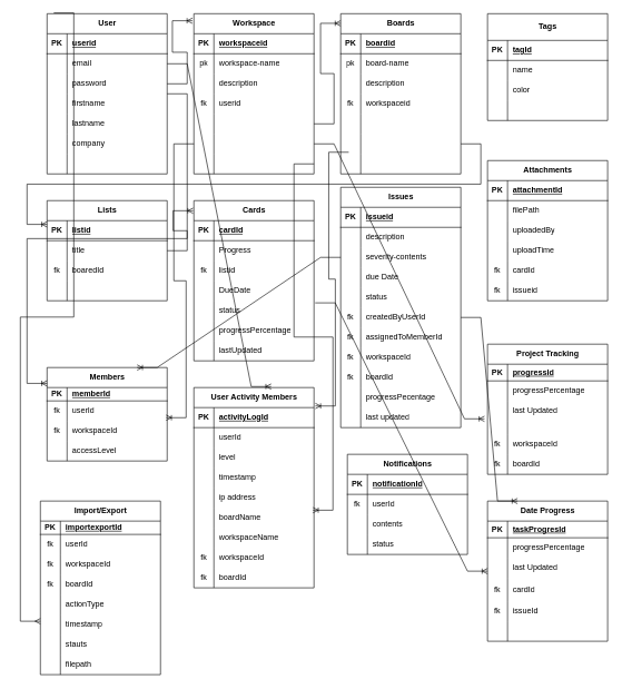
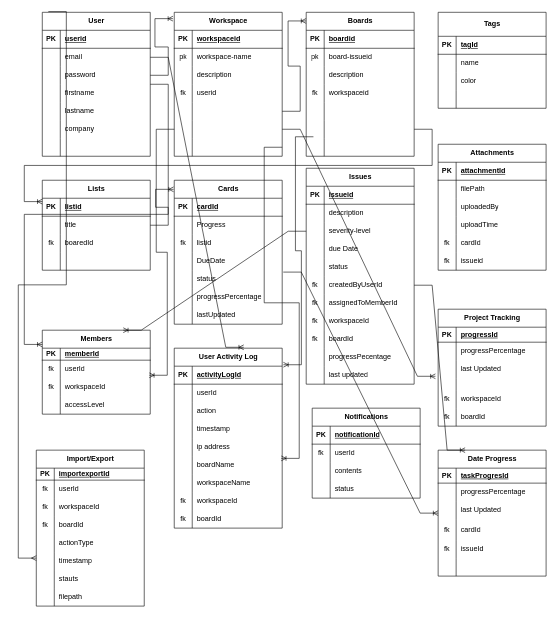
- <mxCell id="52" value="board-name" style="shape=partialRectangle;connectable=0;fillColor=none;top=0;left=0;bottom=0;right=0;align=left;spacingLeft=6;overflow=hidden;whiteSpace=wrap;html=1;" vertex="1" parent="50"><mxGeometry x="30" width="150" height="30" as="geometry"><mxRectangle width="150" height="30" as="alternateBounds" /></mxGeometry></mxCell>
+ <mxCell id="52" value="board-issueid" style="shape=partialRectangle;connectable=0;fillColor=none;top=0;left=0;bottom=0;right=0;align=left;spacingLeft=6;overflow=hidden;whiteSpace=wrap;html=1;" vertex="1" parent="50"><mxGeometry x="30" width="150" height="30" as="geometry"><mxRectangle width="150" height="30" as="alternateBounds" /></mxGeometry></mxCell>
- <mxCell id="112" value="severity-contents" style="shape=partialRectangle;connectable=0;fillColor=none;top=0;left=0;bottom=0;right=0;align=left;spacingLeft=6;overflow=hidden;whiteSpace=wrap;html=1;" vertex="1" parent="110"><mxGeometry x="30" width="150" height="30" as="geometry"><mxRectangle width="150" height="30" as="alternateBounds" /></mxGeometry></mxCell>
+ <mxCell id="112" value="severity-level" style="shape=partialRectangle;connectable=0;fillColor=none;top=0;left=0;bottom=0;right=0;align=left;spacingLeft=6;overflow=hidden;whiteSpace=wrap;html=1;" vertex="1" parent="110"><mxGeometry x="30" width="150" height="30" as="geometry"><mxRectangle width="150" height="30" as="alternateBounds" /></mxGeometry></mxCell>
- <mxCell id="150" value="User Activity Members" style="shape=table;startSize=30;container=1;collapsible=1;childLayout=tableLayout;fixedRows=1;rowLines=0;fontStyle=1;align=center;resizeLast=1;html=1;" vertex="1" parent="1"><mxGeometry x="290" y="580" width="180" height="300" as="geometry" /></mxCell>
+ <mxCell id="150" value="User Activity Log" style="shape=table;startSize=30;container=1;collapsible=1;childLayout=tableLayout;fixedRows=1;rowLines=0;fontStyle=1;align=center;resizeLast=1;html=1;" vertex="1" parent="1"><mxGeometry x="290" y="580" width="180" height="300" as="geometry" /></mxCell>
- <mxCell id="159" value="level" style="shape=partialRectangle;connectable=0;fillColor=none;top=0;left=0;bottom=0;right=0;align=left;spacingLeft=6;overflow=hidden;whiteSpace=wrap;html=1;" vertex="1" parent="157"><mxGeometry x="30" width="150" height="30" as="geometry"><mxRectangle width="150" height="30" as="alternateBounds" /></mxGeometry></mxCell>
+ <mxCell id="159" value="action" style="shape=partialRectangle;connectable=0;fillColor=none;top=0;left=0;bottom=0;right=0;align=left;spacingLeft=6;overflow=hidden;whiteSpace=wrap;html=1;" vertex="1" parent="157"><mxGeometry x="30" width="150" height="30" as="geometry"><mxRectangle width="150" height="30" as="alternateBounds" /></mxGeometry></mxCell>
